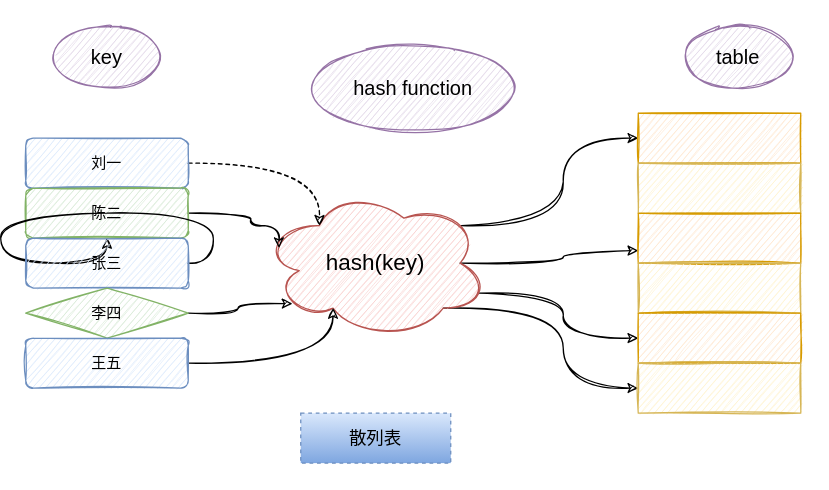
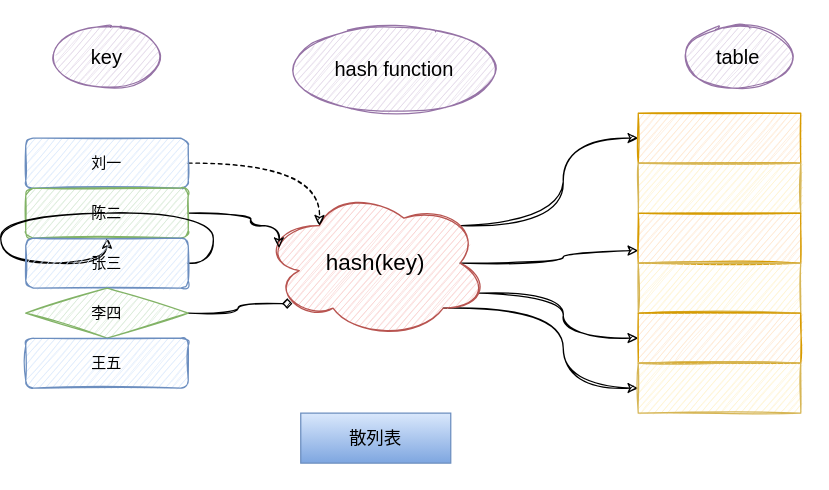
- <mxCell id="7" value="&lt;font style=&quot;font-size: 16px&quot;&gt;hash function&lt;/font&gt;" style="ellipse;whiteSpace=wrap;html=1;sketch=1;fillColor=#e1d5e7;strokeColor=#9673a6;" parent="1" vertex="1"><mxGeometry x="245" y="35" width="170" height="70" as="geometry" /></mxCell>
+ <mxCell id="7" value="&lt;font style=&quot;font-size: 16px&quot;&gt;hash function&lt;/font&gt;" style="ellipse;whiteSpace=wrap;html=1;sketch=1;fillColor=#e1d5e7;strokeColor=#9673a6;" parent="1" vertex="1"><mxGeometry x="230" y="20" width="170" height="70" as="geometry" /></mxCell>
- <mxCell id="22" style="edgeStyle=orthogonalEdgeStyle;curved=1;sketch=1;jumpStyle=none;orthogonalLoop=1;jettySize=auto;html=1;exitX=1;exitY=0.5;exitDx=0;exitDy=0;entryX=0.13;entryY=0.77;entryDx=0;entryDy=0;entryPerimeter=0;" parent="1" source="23" target="6" edge="1"><mxGeometry relative="1" as="geometry"><Array as="points"><mxPoint x="190" y="250" /><mxPoint x="190" y="242" /></Array></mxGeometry></mxCell>
+ <mxCell id="22" style="edgeStyle=orthogonalEdgeStyle;curved=1;sketch=1;jumpStyle=none;orthogonalLoop=1;jettySize=auto;html=1;exitX=1;exitY=0.5;exitDx=0;exitDy=0;entryX=0.13;entryY=0.77;entryDx=0;entryDy=0;entryPerimeter=0;endArrow=diamond;" parent="1" source="23" target="6" edge="1"><mxGeometry relative="1" as="geometry"><Array as="points"><mxPoint x="190" y="250" /><mxPoint x="190" y="242" /></Array></mxGeometry></mxCell>
- <mxCell id="24" style="edgeStyle=orthogonalEdgeStyle;sketch=1;jumpStyle=none;orthogonalLoop=1;jettySize=auto;html=1;exitX=1;exitY=0.5;exitDx=0;exitDy=0;entryX=0.31;entryY=0.8;entryDx=0;entryDy=0;entryPerimeter=0;elbow=vertical;curved=1;" parent="1" source="25" target="6" edge="1"><mxGeometry relative="1" as="geometry"><Array as="points"><mxPoint x="266" y="290" /></Array></mxGeometry></mxCell>
- <mxCell id="26" value="散列表" style="rounded=0;whiteSpace=wrap;html=1;fontSize=14;fillColor=#dae8fc;strokeColor=#6c8ebf;gradientColor=#7ea6e0;dashed=1;" vertex="1" parent="1"><mxGeometry x="240" y="330" width="120" height="40" as="geometry" /></mxCell>
+ <mxCell id="26" value="散列表" style="rounded=0;whiteSpace=wrap;html=1;fontSize=14;fillColor=#dae8fc;strokeColor=#6c8ebf;gradientColor=#7ea6e0;" vertex="1" parent="1"><mxGeometry x="240" y="330" width="120" height="40" as="geometry" /></mxCell>
